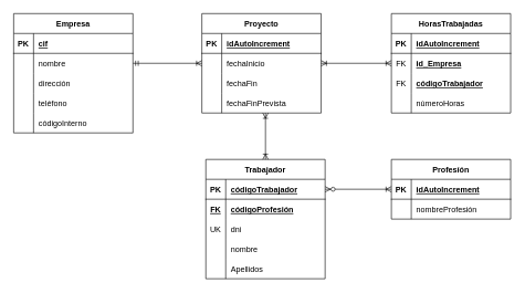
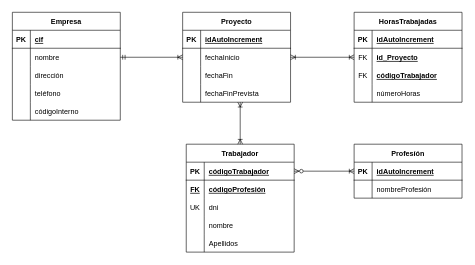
- <mxCell id="63" value="id_Empresa" style="shape=partialRectangle;connectable=0;fillColor=none;top=0;left=0;bottom=0;right=0;align=left;spacingLeft=6;overflow=hidden;fontStyle=5" vertex="1" parent="61"><mxGeometry x="30" width="150" height="30" as="geometry"><mxRectangle width="150" height="30" as="alternateBounds" /></mxGeometry></mxCell>
+ <mxCell id="63" value="id_Proyecto" style="shape=partialRectangle;connectable=0;fillColor=none;top=0;left=0;bottom=0;right=0;align=left;spacingLeft=6;overflow=hidden;fontStyle=5" vertex="1" parent="61"><mxGeometry x="30" width="150" height="30" as="geometry"><mxRectangle width="150" height="30" as="alternateBounds" /></mxGeometry></mxCell>
